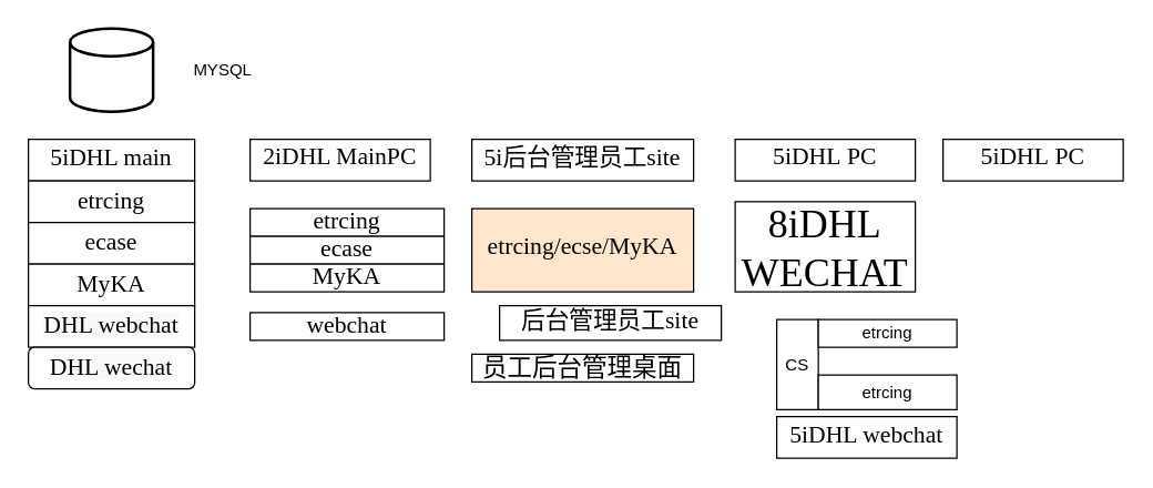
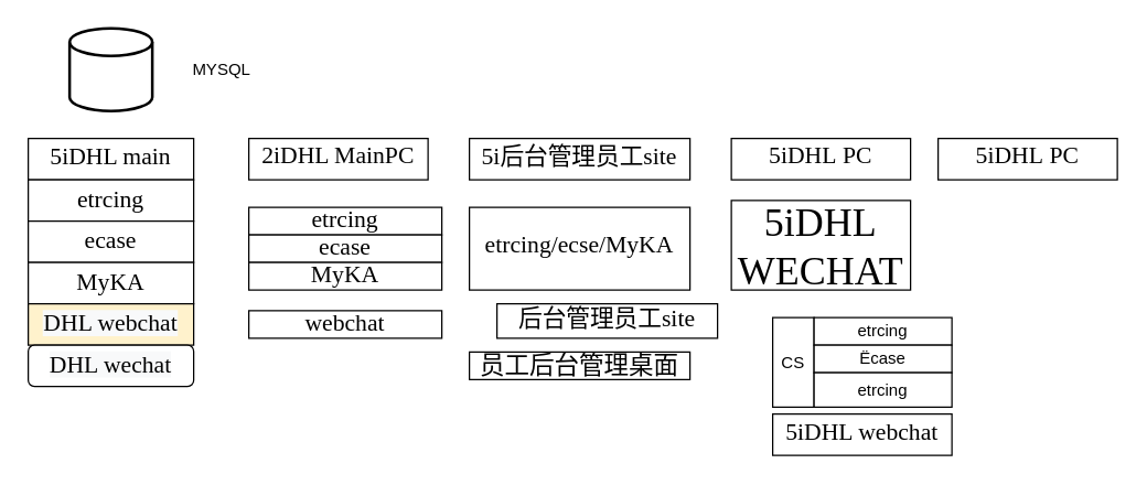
- <mxCell id="20" value="&lt;font face=&quot;Microsoft YaHei&quot;&gt;&lt;span style=&quot;font-size: 28.773px&quot;&gt;8iDHL WECHAT&lt;/span&gt;&lt;/font&gt;" style="rounded=0;whiteSpace=wrap;html=1;" parent="1" vertex="1"><mxGeometry x="530" y="145" width="130" height="65" as="geometry" /></mxCell>
+ <mxCell id="20" value="&lt;font face=&quot;Microsoft YaHei&quot;&gt;&lt;span style=&quot;font-size: 28.773px&quot;&gt;5iDHL WECHAT&lt;/span&gt;&lt;/font&gt;" style="rounded=0;whiteSpace=wrap;html=1;" parent="1" vertex="1"><mxGeometry x="530" y="145" width="130" height="65" as="geometry" /></mxCell>
- <mxCell id="16" value="&lt;p align=&quot;center&quot; style=&quot;font-size: medium ; margin: 0px ; line-height: 1px&quot;&gt;&lt;span style=&quot;font-family: &amp;#34;microsoft yahei&amp;#34; ; font-size: 13pt&quot;&gt;etrcing/ecse/MyKA&lt;/span&gt;&lt;/p&gt;&lt;p align=&quot;center&quot; style=&quot;font-size: medium ; margin: 0px ; line-height: 1px&quot;&gt;&lt;span style=&quot;font-family: &amp;#34;microsoft yahei&amp;#34; ; font-size: 13pt&quot;&gt;&lt;br&gt;&lt;/span&gt;&lt;/p&gt;" style="rounded=0;whiteSpace=wrap;html=1;fillColor=#ffe6cc;" parent="1" vertex="1"><mxGeometry x="340" y="150" width="160" height="60" as="geometry" /></mxCell>
+ <mxCell id="16" value="&lt;p align=&quot;center&quot; style=&quot;font-size: medium ; margin: 0px ; line-height: 1px&quot;&gt;&lt;span style=&quot;font-family: &amp;#34;microsoft yahei&amp;#34; ; font-size: 13pt&quot;&gt;etrcing/ecse/MyKA&lt;/span&gt;&lt;/p&gt;&lt;p align=&quot;center&quot; style=&quot;font-size: medium ; margin: 0px ; line-height: 1px&quot;&gt;&lt;span style=&quot;font-family: &amp;#34;microsoft yahei&amp;#34; ; font-size: 13pt&quot;&gt;&lt;br&gt;&lt;/span&gt;&lt;/p&gt;" style="rounded=0;whiteSpace=wrap;html=1;" parent="1" vertex="1"><mxGeometry x="340" y="150" width="160" height="60" as="geometry" /></mxCell>
- <mxCell id="8" value="&lt;meta charset=&quot;utf-8&quot;&gt;&lt;span style=&quot;color: rgb(0, 0, 0); font-family: &amp;quot;microsoft yahei&amp;quot;; font-size: 17.333px; font-style: normal; font-weight: 400; letter-spacing: normal; text-align: center; text-indent: 0px; text-transform: none; word-spacing: 0px; background-color: rgb(248, 249, 250); display: inline; float: none;&quot;&gt;DHL webchat&lt;/span&gt;" style="rounded=0;whiteSpace=wrap;html=1;" parent="1" vertex="1"><mxGeometry x="20" y="220" width="120" height="30" as="geometry" /></mxCell>
+ <mxCell id="8" value="&lt;meta charset=&quot;utf-8&quot;&gt;&lt;span style=&quot;color: rgb(0, 0, 0); font-family: &amp;quot;microsoft yahei&amp;quot;; font-size: 17.333px; font-style: normal; font-weight: 400; letter-spacing: normal; text-align: center; text-indent: 0px; text-transform: none; word-spacing: 0px; background-color: rgb(248, 249, 250); display: inline; float: none;&quot;&gt;DHL webchat&lt;/span&gt;" style="rounded=0;whiteSpace=wrap;html=1;fillColor=#fff2cc;" parent="1" vertex="1"><mxGeometry x="20" y="220" width="120" height="30" as="geometry" /></mxCell>
+ <mxCell id="23" value="&lt;font style=&quot;vertical-align: inherit&quot;&gt;&lt;font style=&quot;vertical-align: inherit&quot;&gt;Ëcase&lt;/font&gt;&lt;/font&gt;" style="rounded=0;whiteSpace=wrap;html=1;" vertex="1" parent="1"><mxGeometry x="590" y="250" width="100" height="20" as="geometry" /></mxCell>
